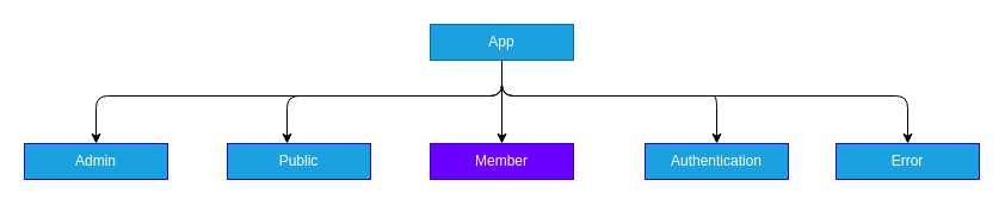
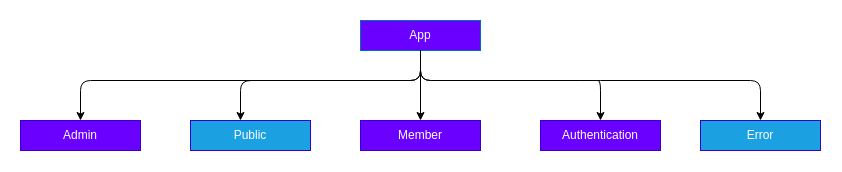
- <mxCell id="2" value="App" style="rounded=0;whiteSpace=wrap;html=1;fillColor=#1ba1e2;fontColor=#ffffff;strokeColor=#006EAF;" vertex="1" parent="1"><mxGeometry x="360" y="20" width="120" height="30" as="geometry" /></mxCell>
+ <mxCell id="2" value="App" style="rounded=0;whiteSpace=wrap;html=1;fillColor=#6a00ff;fontColor=#ffffff;strokeColor=#006EAF;" vertex="1" parent="1"><mxGeometry x="360" y="20" width="120" height="30" as="geometry" /></mxCell>
- <mxCell id="6" value="Admin" style="rounded=0;whiteSpace=wrap;html=1;fillColor=#1ba1e2;strokeColor=#3700CC;fontColor=#ffffff;" vertex="1" parent="1"><mxGeometry x="20" y="120" width="120" height="30" as="geometry" /></mxCell>
+ <mxCell id="6" value="Admin" style="rounded=0;whiteSpace=wrap;html=1;fillColor=#6a00ff;strokeColor=#3700CC;fontColor=#ffffff;" vertex="1" parent="1"><mxGeometry x="20" y="120" width="120" height="30" as="geometry" /></mxCell>
- <mxCell id="12" value="Authentication" style="rounded=0;whiteSpace=wrap;html=1;fillColor=#1ba1e2;fontColor=#ffffff;strokeColor=#3700CC;" vertex="1" parent="1"><mxGeometry x="540" y="120" width="120" height="30" as="geometry" /></mxCell>
+ <mxCell id="12" value="Authentication" style="rounded=0;whiteSpace=wrap;html=1;fillColor=#6a00ff;fontColor=#ffffff;strokeColor=#3700CC;" vertex="1" parent="1"><mxGeometry x="540" y="120" width="120" height="30" as="geometry" /></mxCell>
